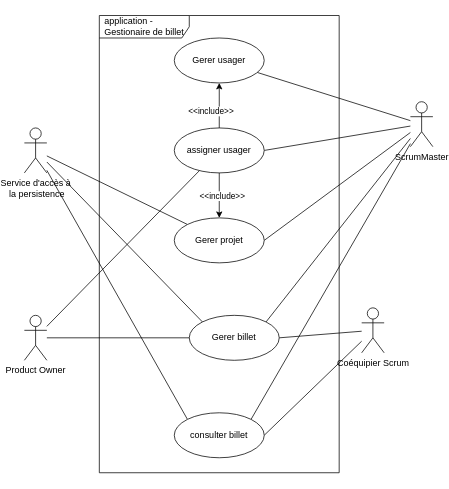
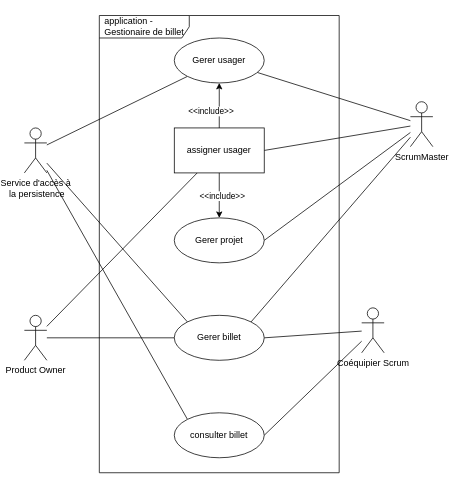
+ <mxCell id="14" style="edgeStyle=none;rounded=0;orthogonalLoop=1;jettySize=auto;html=1;entryX=0;entryY=1;entryDx=0;entryDy=0;endArrow=none;endFill=0;" edge="1" parent="1" source="18" target="20"><mxGeometry relative="1" as="geometry" /></mxCell>
- <mxCell id="22" value="assigner usager" style="ellipse;whiteSpace=wrap;html=1;" vertex="1" parent="1"><mxGeometry x="220" y="170" width="120" height="60" as="geometry" /></mxCell>
+ <mxCell id="22" value="assigner usager" style="whiteSpace=wrap;html=1;rounded=0;" vertex="1" parent="1"><mxGeometry x="220" y="170" width="120" height="60" as="geometry" /></mxCell>
- <mxCell id="15" style="edgeStyle=none;rounded=0;orthogonalLoop=1;jettySize=auto;html=1;entryX=0;entryY=0;entryDx=0;entryDy=0;endArrow=none;endFill=0;" edge="1" parent="1" source="18" target="23"><mxGeometry relative="1" as="geometry" /></mxCell>
- <mxCell id="9" style="edgeStyle=none;rounded=0;orthogonalLoop=1;jettySize=auto;html=1;entryX=1;entryY=0;entryDx=0;entryDy=0;endArrow=none;endFill=0;" edge="1" parent="1" source="10" target="28"><mxGeometry relative="1" as="geometry" /></mxCell>
- <mxCell id="21" value="Gerer billet" style="ellipse;whiteSpace=wrap;html=1;" vertex="1" parent="1"><mxGeometry x="240" y="420" width="120" height="60" as="geometry" /></mxCell>
+ <mxCell id="21" value="Gerer billet" style="ellipse;whiteSpace=wrap;html=1;" vertex="1" parent="1"><mxGeometry x="220" y="420" width="120" height="60" as="geometry" /></mxCell>
